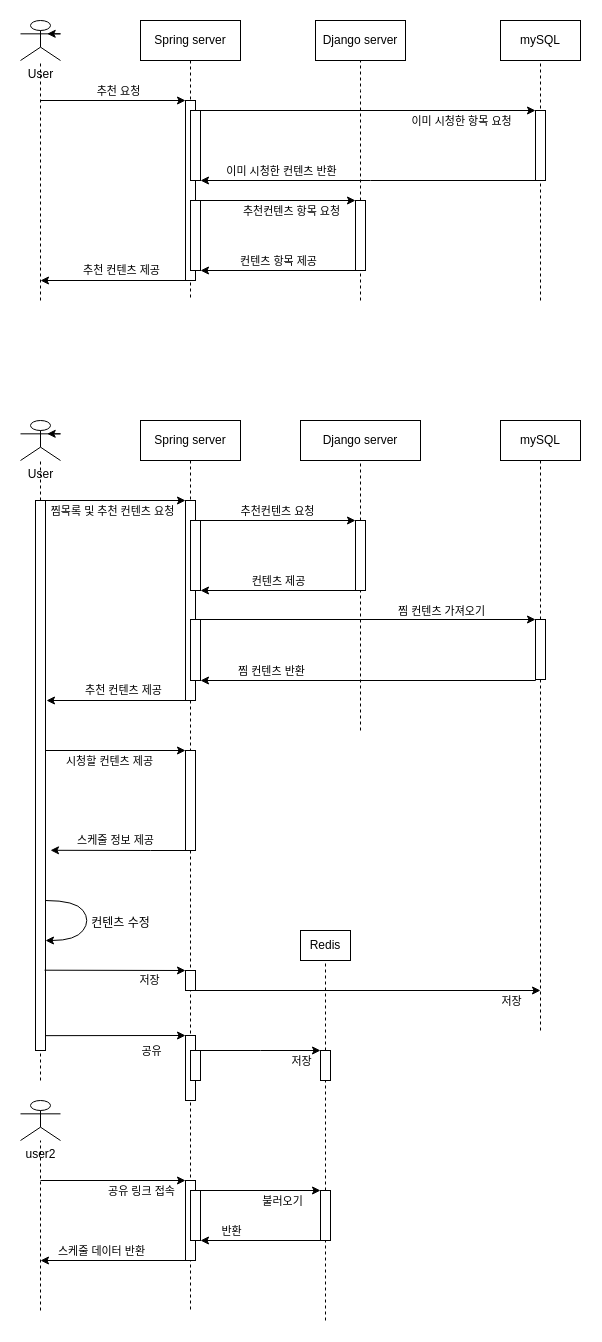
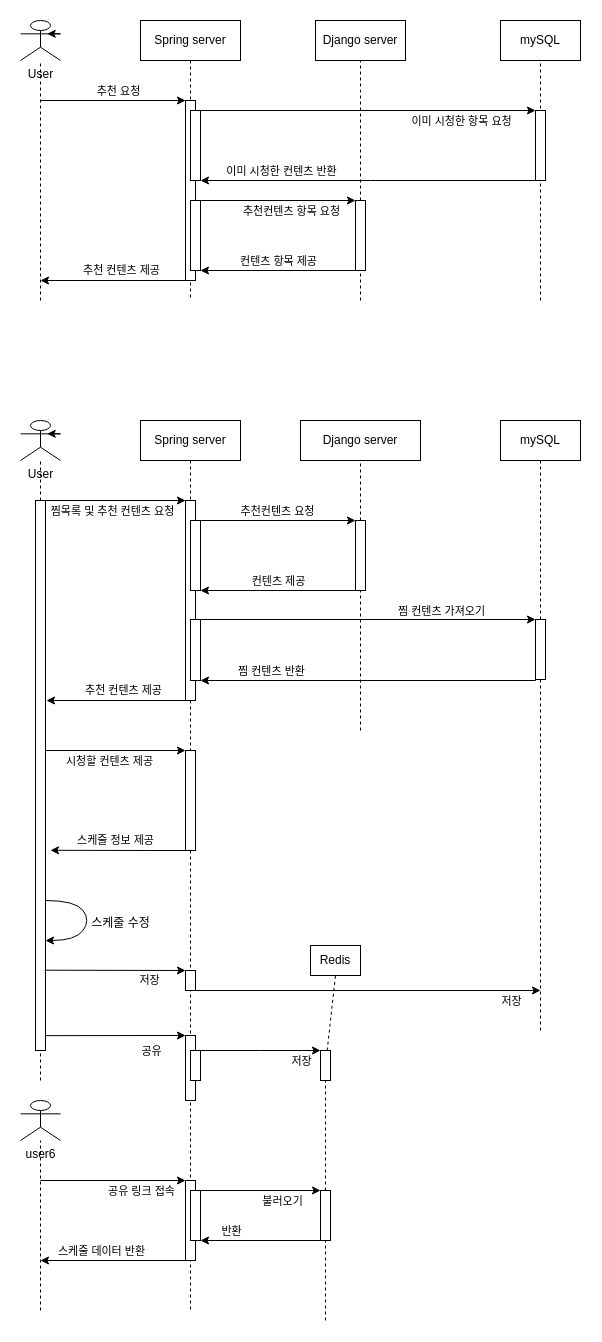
- <mxCell id="62" value="컨텐츠 수정" style="text;html=1;align=center;verticalAlign=middle;resizable=0;points=[];autosize=1;strokeColor=none;fillColor=none;" parent="1" vertex="1"><mxGeometry x="75" y="908" width="90" height="30" as="geometry" /></mxCell>
+ <mxCell id="62" value="스케줄 수정" style="text;html=1;align=center;verticalAlign=middle;resizable=0;points=[];autosize=1;strokeColor=none;fillColor=none;" parent="1" vertex="1"><mxGeometry x="75" y="908" width="90" height="30" as="geometry" /></mxCell>
- <mxCell id="69" value="Redis" style="rounded=0;whiteSpace=wrap;html=1;" parent="1" vertex="1"><mxGeometry x="300" y="930" width="50" height="30" as="geometry" /></mxCell>
+ <mxCell id="69" value="Redis" style="rounded=0;whiteSpace=wrap;html=1;" parent="1" vertex="1"><mxGeometry x="310" y="945" width="50" height="30" as="geometry" /></mxCell>
- <mxCell id="79" value="user2" style="shape=umlActor;verticalLabelPosition=bottom;verticalAlign=top;html=1;outlineConnect=0;" parent="1" vertex="1"><mxGeometry x="20" y="1100" width="40" height="40" as="geometry" /></mxCell>
+ <mxCell id="79" value="user6" style="shape=umlActor;verticalLabelPosition=bottom;verticalAlign=top;html=1;outlineConnect=0;" parent="1" vertex="1"><mxGeometry x="20" y="1100" width="40" height="40" as="geometry" /></mxCell>
